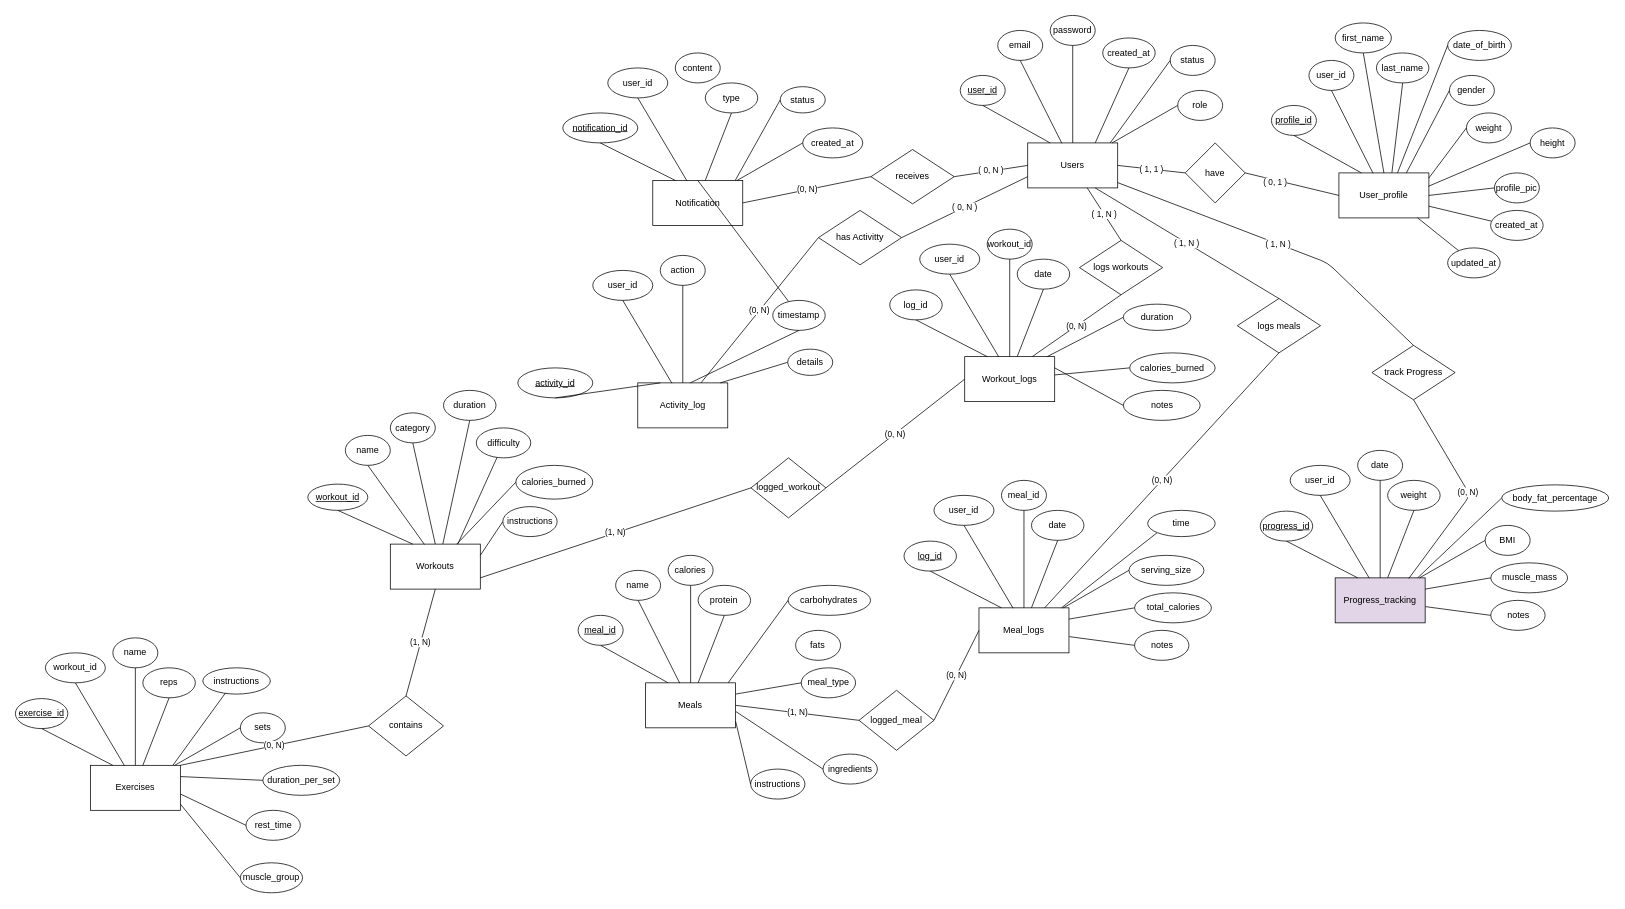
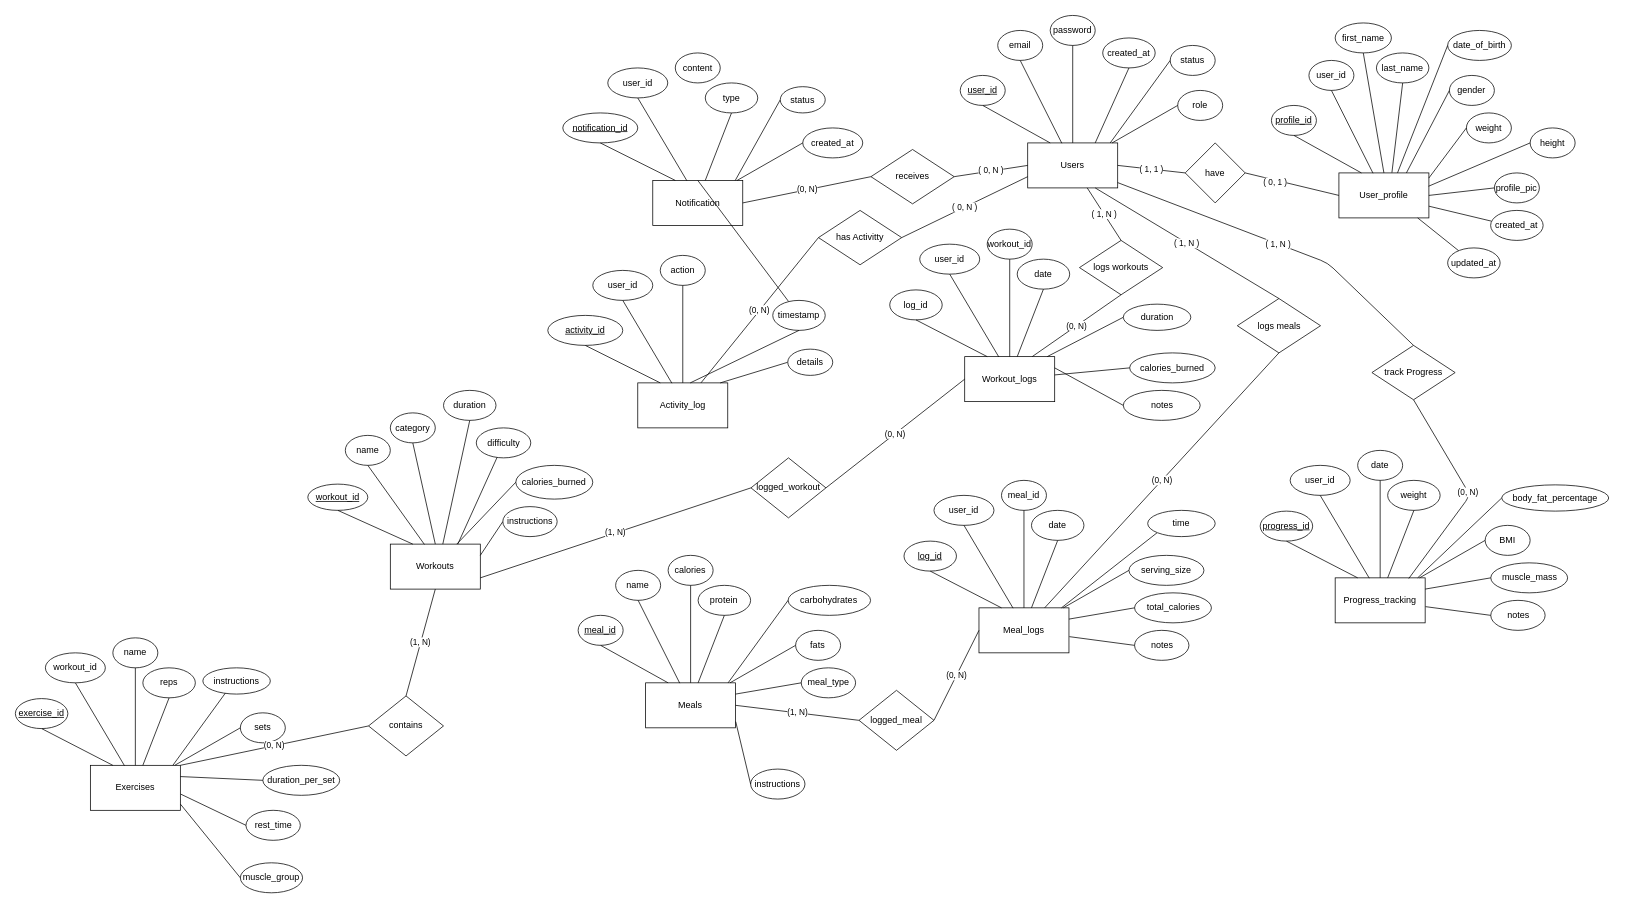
- <mxCell id="154" value="activity_id" style="ellipse;whiteSpace=wrap;html=1;fontStyle=4" vertex="1" parent="1"><mxGeometry x="690" y="490" width="100" height="40" as="geometry" /></mxCell>
+ <mxCell id="154" value="activity_id" style="ellipse;whiteSpace=wrap;html=1;fontStyle=4" vertex="1" parent="1"><mxGeometry x="730" y="420" width="100" height="40" as="geometry" /></mxCell>
- <mxCell id="123" value="Progress_tracking" style="rounded=0;whiteSpace=wrap;html=1;fillColor=#e1d5e7;" parent="1" vertex="1"><mxGeometry x="1780" y="770" width="120" height="60" as="geometry" /></mxCell>
+ <mxCell id="123" value="Progress_tracking" style="rounded=0;whiteSpace=wrap;html=1;" parent="1" vertex="1"><mxGeometry x="1780" y="770" width="120" height="60" as="geometry" /></mxCell>
+ <mxCell id="50" value="" style="endArrow=none;html=1;entryX=0;entryY=0.5;entryDx=0;entryDy=0;" parent="1" source="38" target="49" edge="1"><mxGeometry width="50" height="50" relative="1" as="geometry"><mxPoint x="1050.47" y="1030" as="sourcePoint" /><mxPoint x="1490.47" y="1110" as="targetPoint" /></mxGeometry></mxCell>
- <mxCell id="54" value="" style="endArrow=none;html=1;entryX=0;entryY=0.5;entryDx=0;entryDy=0;exitX=1.004;exitY=0.64;exitDx=0;exitDy=0;exitPerimeter=0;" parent="1" source="38" target="53" edge="1"><mxGeometry width="50" height="50" relative="1" as="geometry"><mxPoint x="980.47" y="975" as="sourcePoint" /><mxPoint x="1497.97" y="1210" as="targetPoint" /></mxGeometry></mxCell>
- <mxCell id="53" value="ingredients" style="ellipse;whiteSpace=wrap;html=1;" parent="1" vertex="1"><mxGeometry x="1097.03" y="1005" width="72.5" height="40" as="geometry" /></mxCell>
